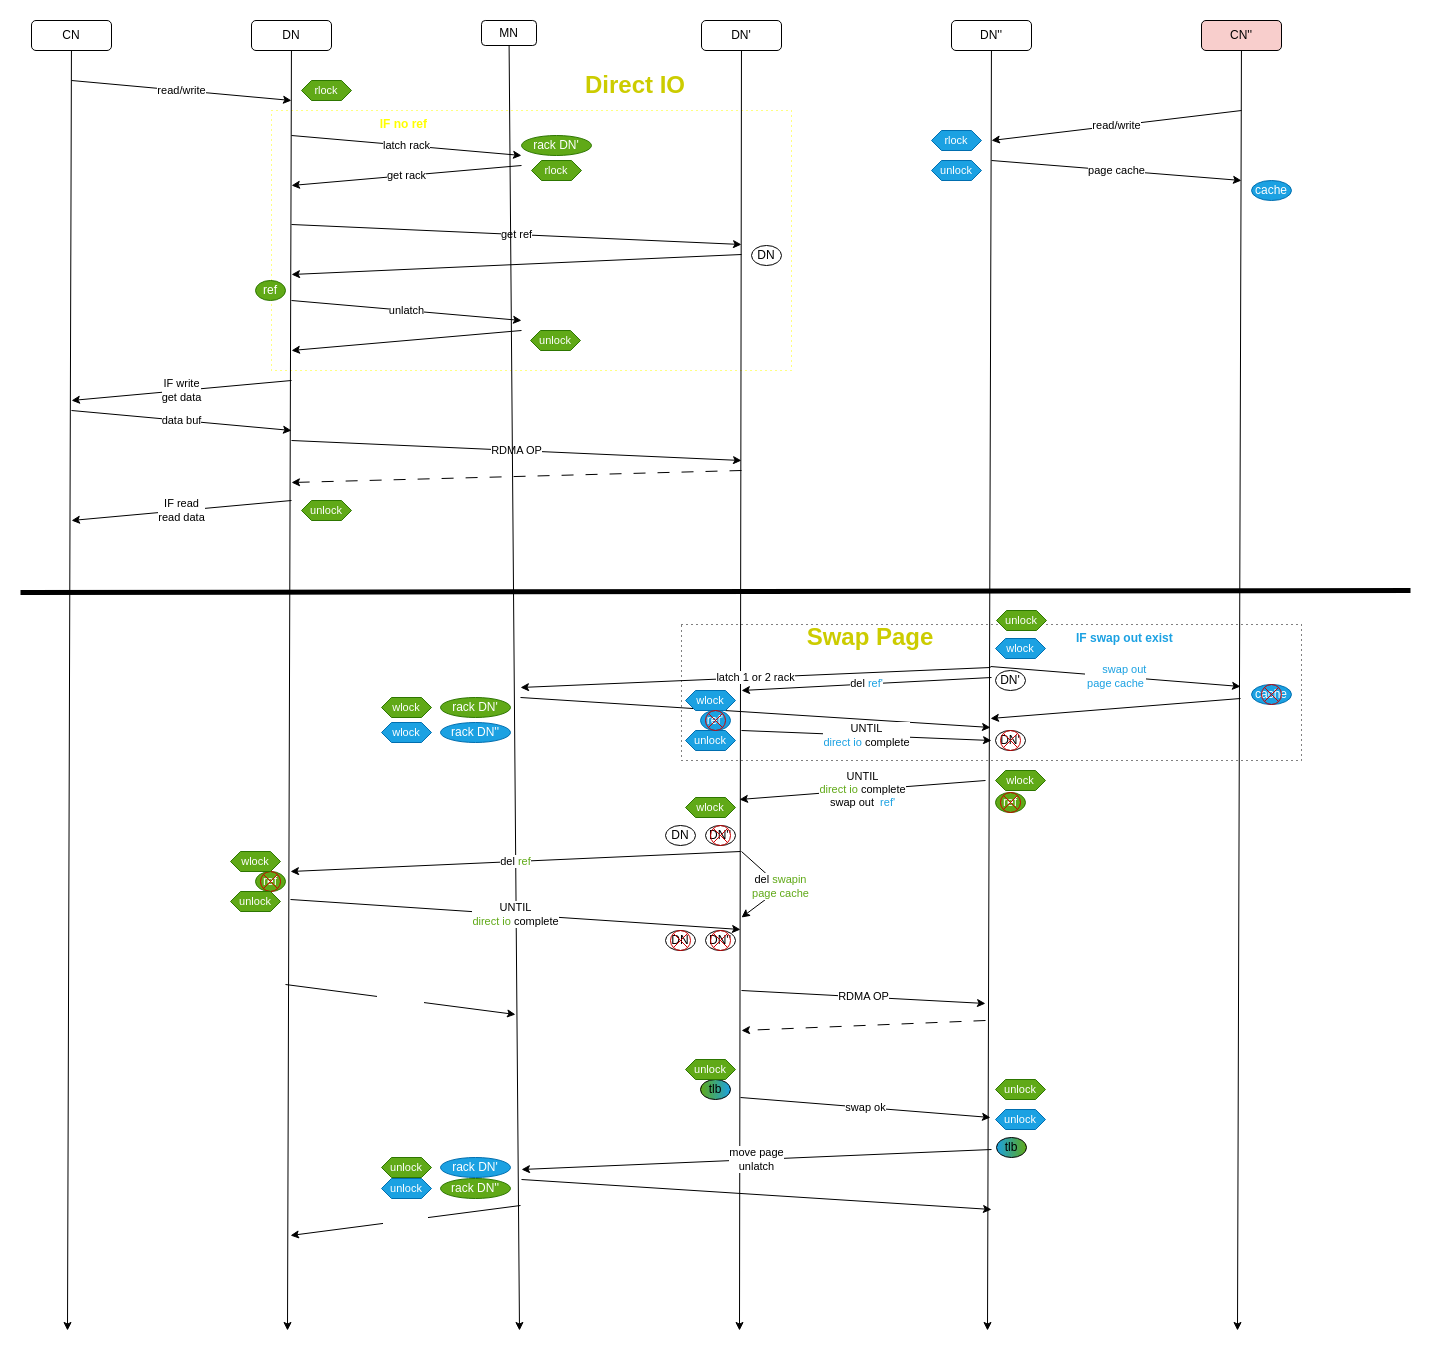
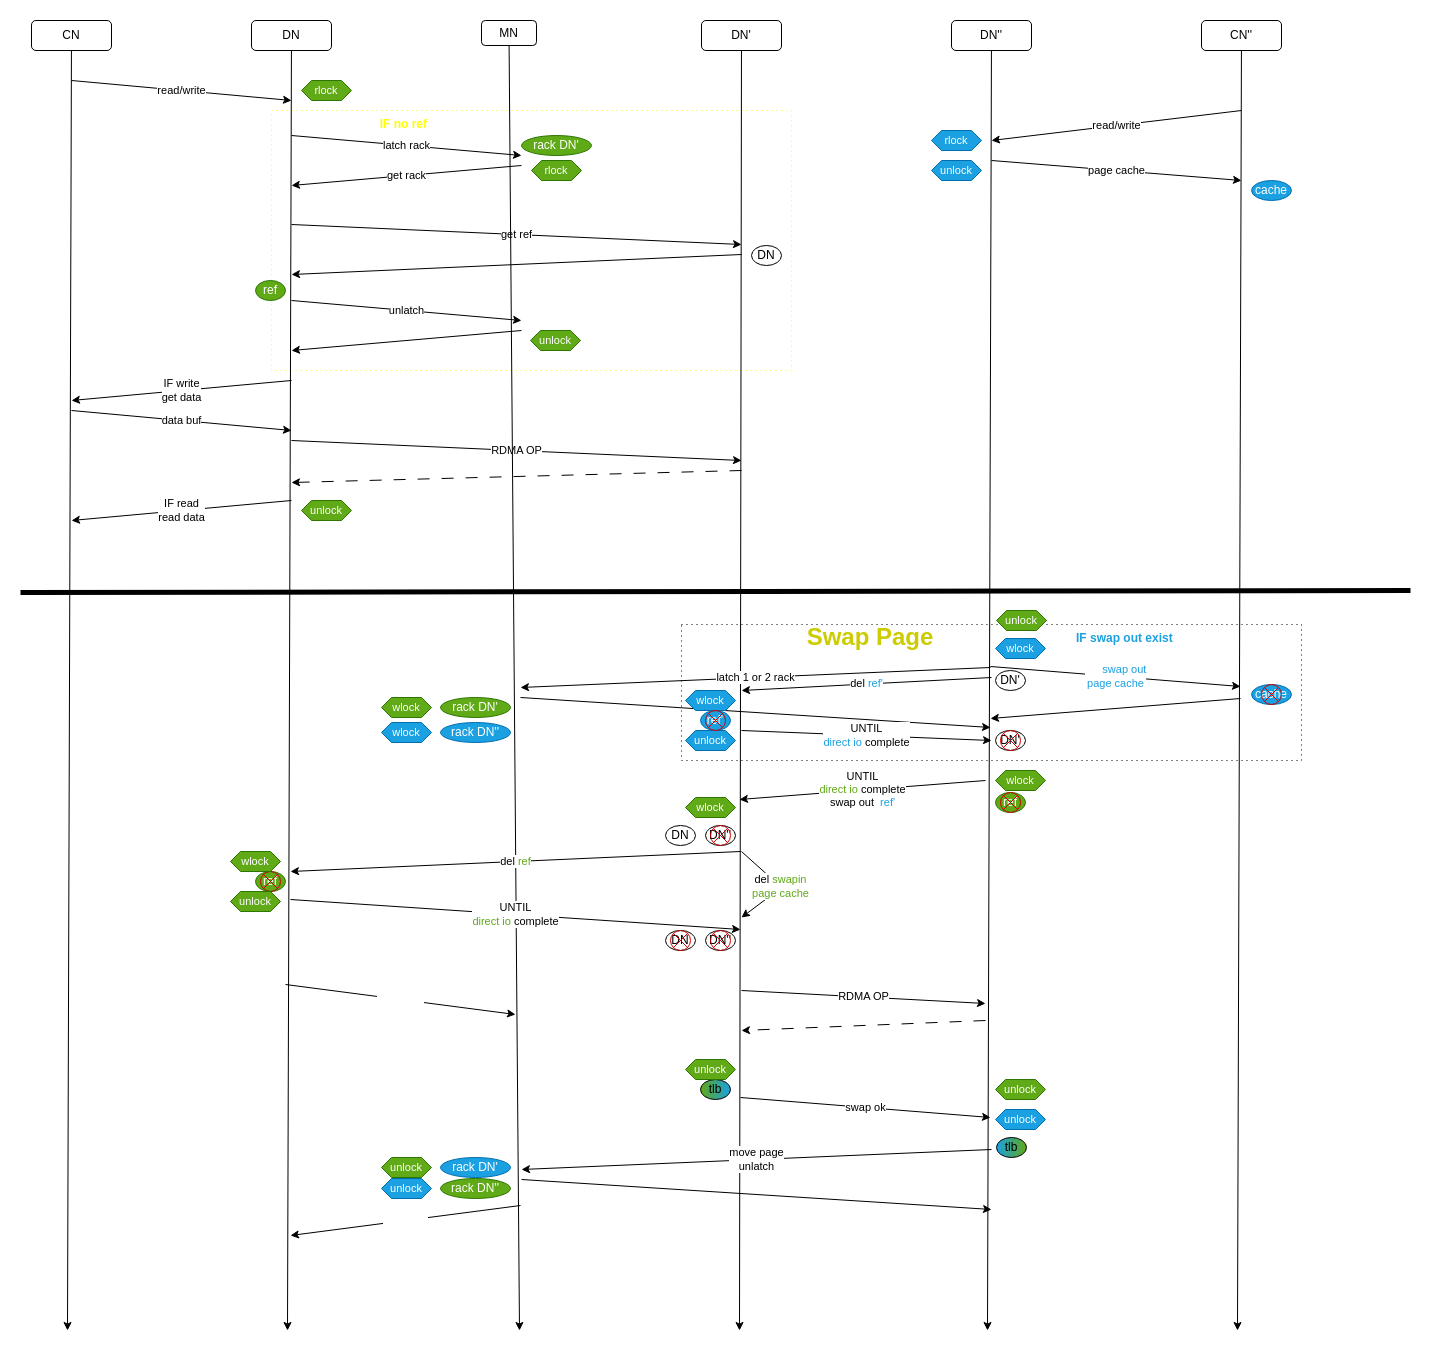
- <mxCell id="50" value="CN''" style="rounded=1;whiteSpace=wrap;html=1;fillColor=#f8cecc;" parent="1" vertex="1"><mxGeometry x="1201" y="20" width="80" height="30" as="geometry" /></mxCell>
+ <mxCell id="50" value="CN''" style="rounded=1;whiteSpace=wrap;html=1;" parent="1" vertex="1"><mxGeometry x="1201" y="20" width="80" height="30" as="geometry" /></mxCell>
- <mxCell id="44" value="&lt;font style=&quot;font-size: 24px;&quot;&gt;Direct IO&lt;/font&gt;" style="text;html=1;strokeColor=none;fillColor=none;align=center;verticalAlign=middle;whiteSpace=wrap;rounded=0;shadow=0;glass=0;labelBackgroundColor=none;labelBorderColor=none;sketch=0;fontColor=#CCCC00;fontStyle=1" parent="1" vertex="1"><mxGeometry x="565" y="70" width="140" height="30" as="geometry" /></mxCell>
